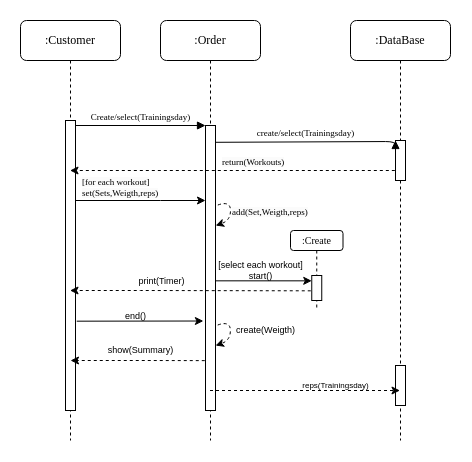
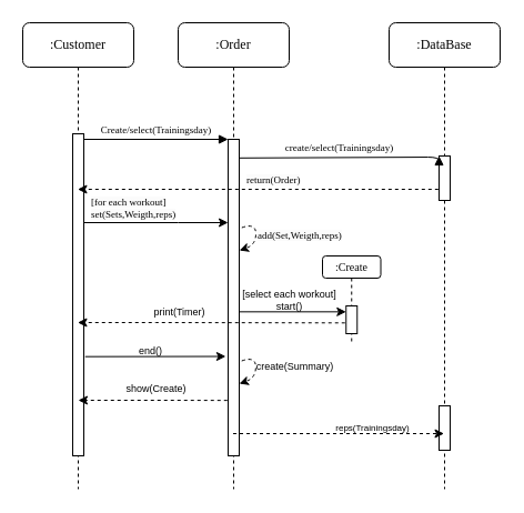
- <mxCell id="18" value="&lt;span style=&quot;color: rgb(0, 0, 0); font-family: Verdana; font-size: 9px; font-style: normal; font-variant-ligatures: normal; font-variant-caps: normal; font-weight: 400; letter-spacing: normal; orphans: 2; text-align: center; text-indent: 0px; text-transform: none; widows: 2; word-spacing: 0px; -webkit-text-stroke-width: 0px; background-color: rgb(251, 251, 251); text-decoration-thickness: initial; text-decoration-style: initial; text-decoration-color: initial; float: none; display: inline !important;&quot;&gt;return(Workouts)&lt;/span&gt;" style="text;whiteSpace=wrap;html=1;fontSize=9;" parent="1" vertex="1"><mxGeometry x="220" y="150" width="90" height="20" as="geometry" /></mxCell>
+ <mxCell id="18" value="&lt;span style=&quot;color: rgb(0, 0, 0); font-family: Verdana; font-size: 9px; font-style: normal; font-variant-ligatures: normal; font-variant-caps: normal; font-weight: 400; letter-spacing: normal; orphans: 2; text-align: center; text-indent: 0px; text-transform: none; widows: 2; word-spacing: 0px; -webkit-text-stroke-width: 0px; background-color: rgb(251, 251, 251); text-decoration-thickness: initial; text-decoration-style: initial; text-decoration-color: initial; float: none; display: inline !important;&quot;&gt;return(Order)&lt;/span&gt;" style="text;whiteSpace=wrap;html=1;fontSize=9;" parent="1" vertex="1"><mxGeometry x="220" y="150" width="90" height="20" as="geometry" /></mxCell>
- <mxCell id="30" value="create(Weigth)" style="text;html=1;align=center;verticalAlign=middle;resizable=0;points=[];autosize=1;strokeColor=none;fillColor=none;fontSize=9;" parent="1" vertex="1"><mxGeometry x="220" y="320" width="90" height="20" as="geometry" /></mxCell>
+ <mxCell id="30" value="create(Summary)" style="text;html=1;align=center;verticalAlign=middle;resizable=0;points=[];autosize=1;strokeColor=none;fillColor=none;fontSize=9;" parent="1" vertex="1"><mxGeometry x="220" y="320" width="90" height="20" as="geometry" /></mxCell>
- <mxCell id="27" value="show(Summary)" style="text;html=1;align=center;verticalAlign=middle;resizable=0;points=[];autosize=1;strokeColor=none;fillColor=none;fontSize=9;" parent="1" vertex="1"><mxGeometry x="95" y="340" width="90" height="20" as="geometry" /></mxCell>
+ <mxCell id="27" value="show(Create)" style="text;html=1;align=center;verticalAlign=middle;resizable=0;points=[];autosize=1;strokeColor=none;fillColor=none;fontSize=9;" parent="1" vertex="1"><mxGeometry x="95" y="340" width="90" height="20" as="geometry" /></mxCell>
